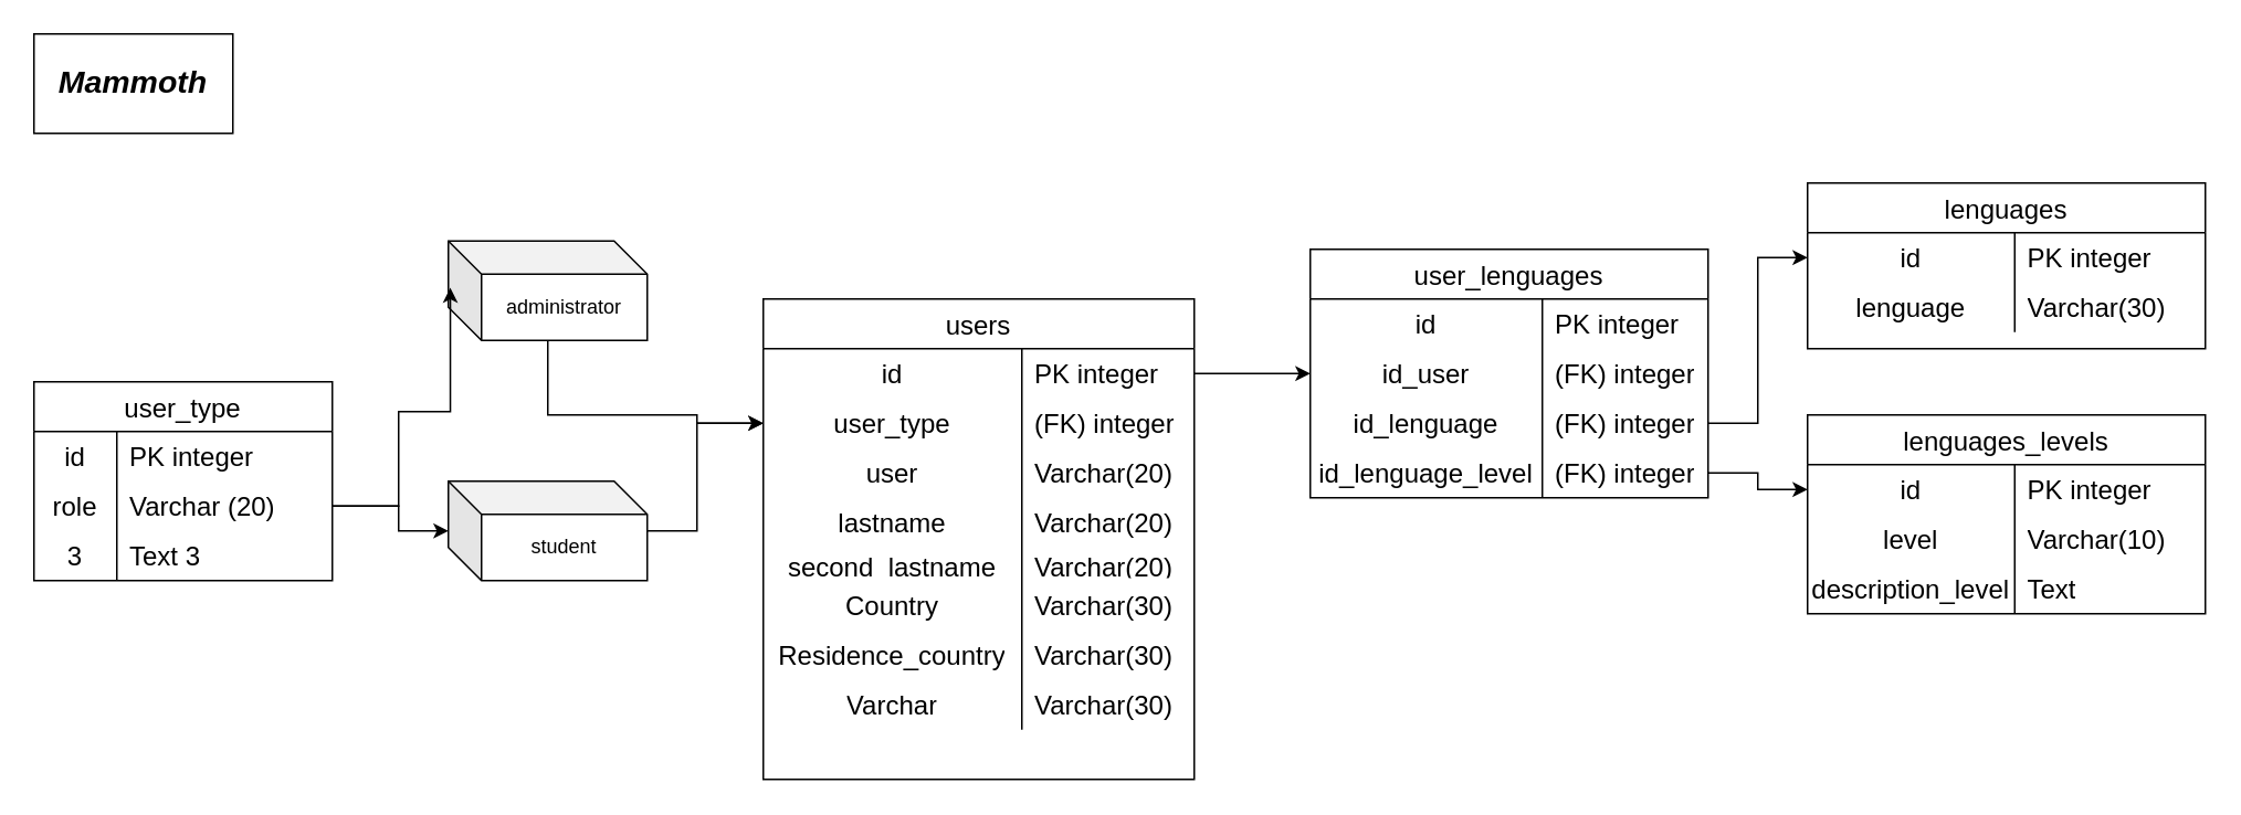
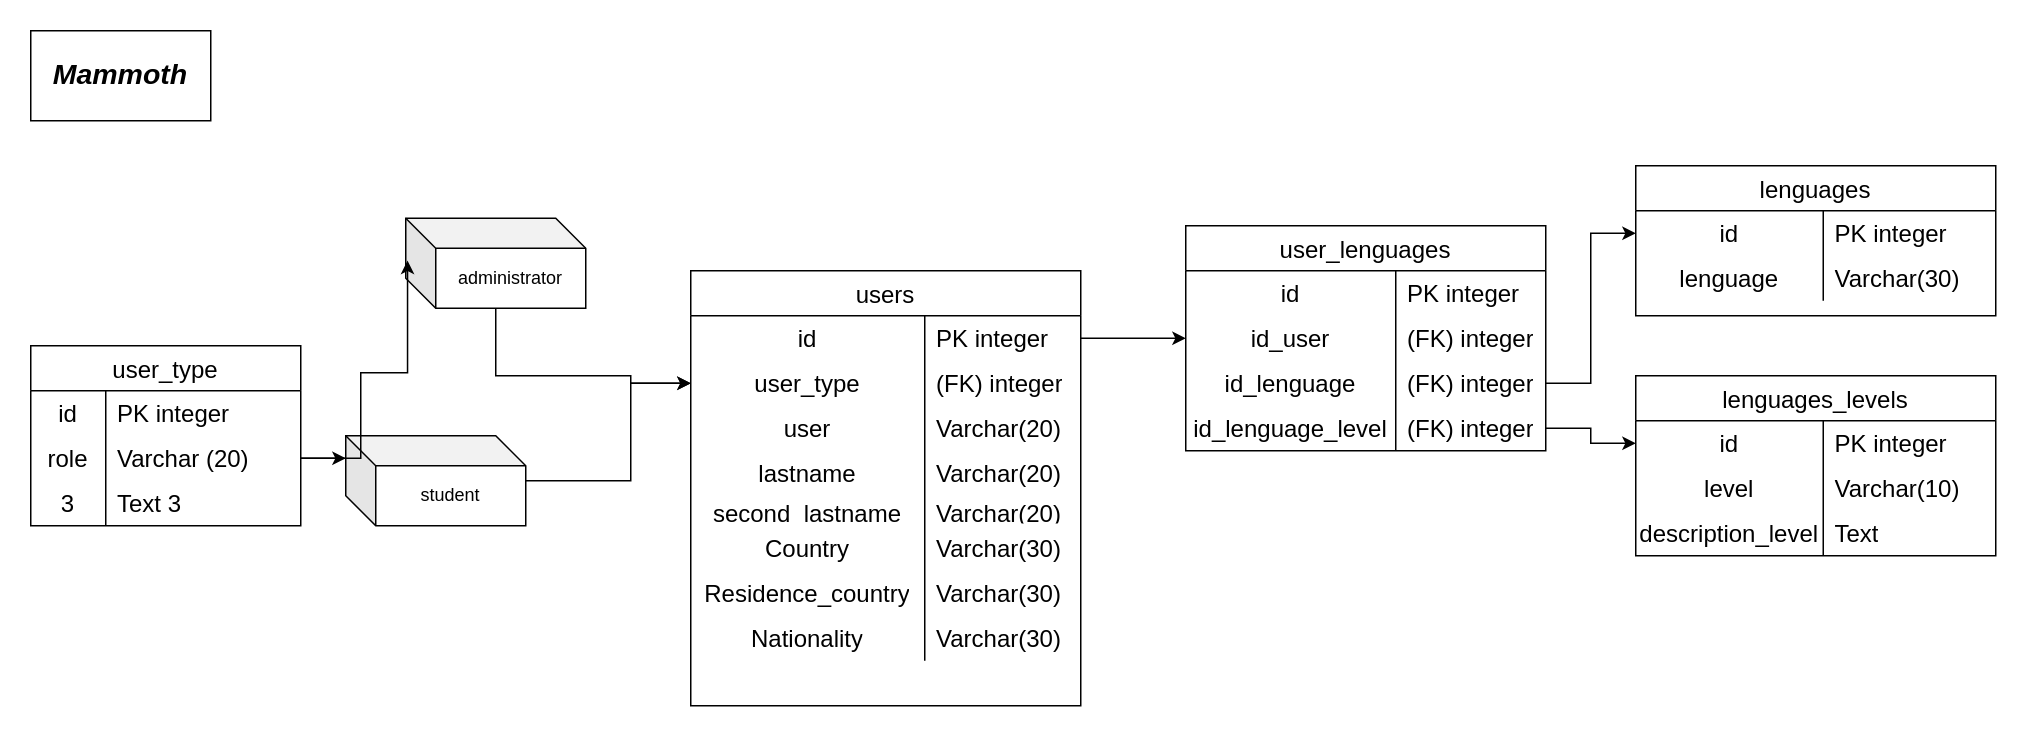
- <mxCell id="16" value="student" style="shape=cube;whiteSpace=wrap;html=1;boundedLbl=1;backgroundOutline=1;darkOpacity=0.05;darkOpacity2=0.1;" vertex="1" parent="1"><mxGeometry x="270" y="290" width="120" height="60" as="geometry" /></mxCell>
+ <mxCell id="16" value="student" style="shape=cube;whiteSpace=wrap;html=1;boundedLbl=1;backgroundOutline=1;darkOpacity=0.05;darkOpacity2=0.1;" vertex="1" parent="1"><mxGeometry x="230" y="290" width="120" height="60" as="geometry" /></mxCell>
- <mxCell id="40" value="Varchar" style="shape=partialRectangle;html=1;whiteSpace=wrap;connectable=0;fillColor=none;top=0;left=0;bottom=0;right=0;overflow=hidden;strokeColor=inherit;fontSize=16;" vertex="1" parent="39"><mxGeometry width="156" height="30" as="geometry"><mxRectangle width="156" height="30" as="alternateBounds" /></mxGeometry></mxCell>
+ <mxCell id="40" value="Nationality" style="shape=partialRectangle;html=1;whiteSpace=wrap;connectable=0;fillColor=none;top=0;left=0;bottom=0;right=0;overflow=hidden;strokeColor=inherit;fontSize=16;" vertex="1" parent="39"><mxGeometry width="156" height="30" as="geometry"><mxRectangle width="156" height="30" as="alternateBounds" /></mxGeometry></mxCell>
